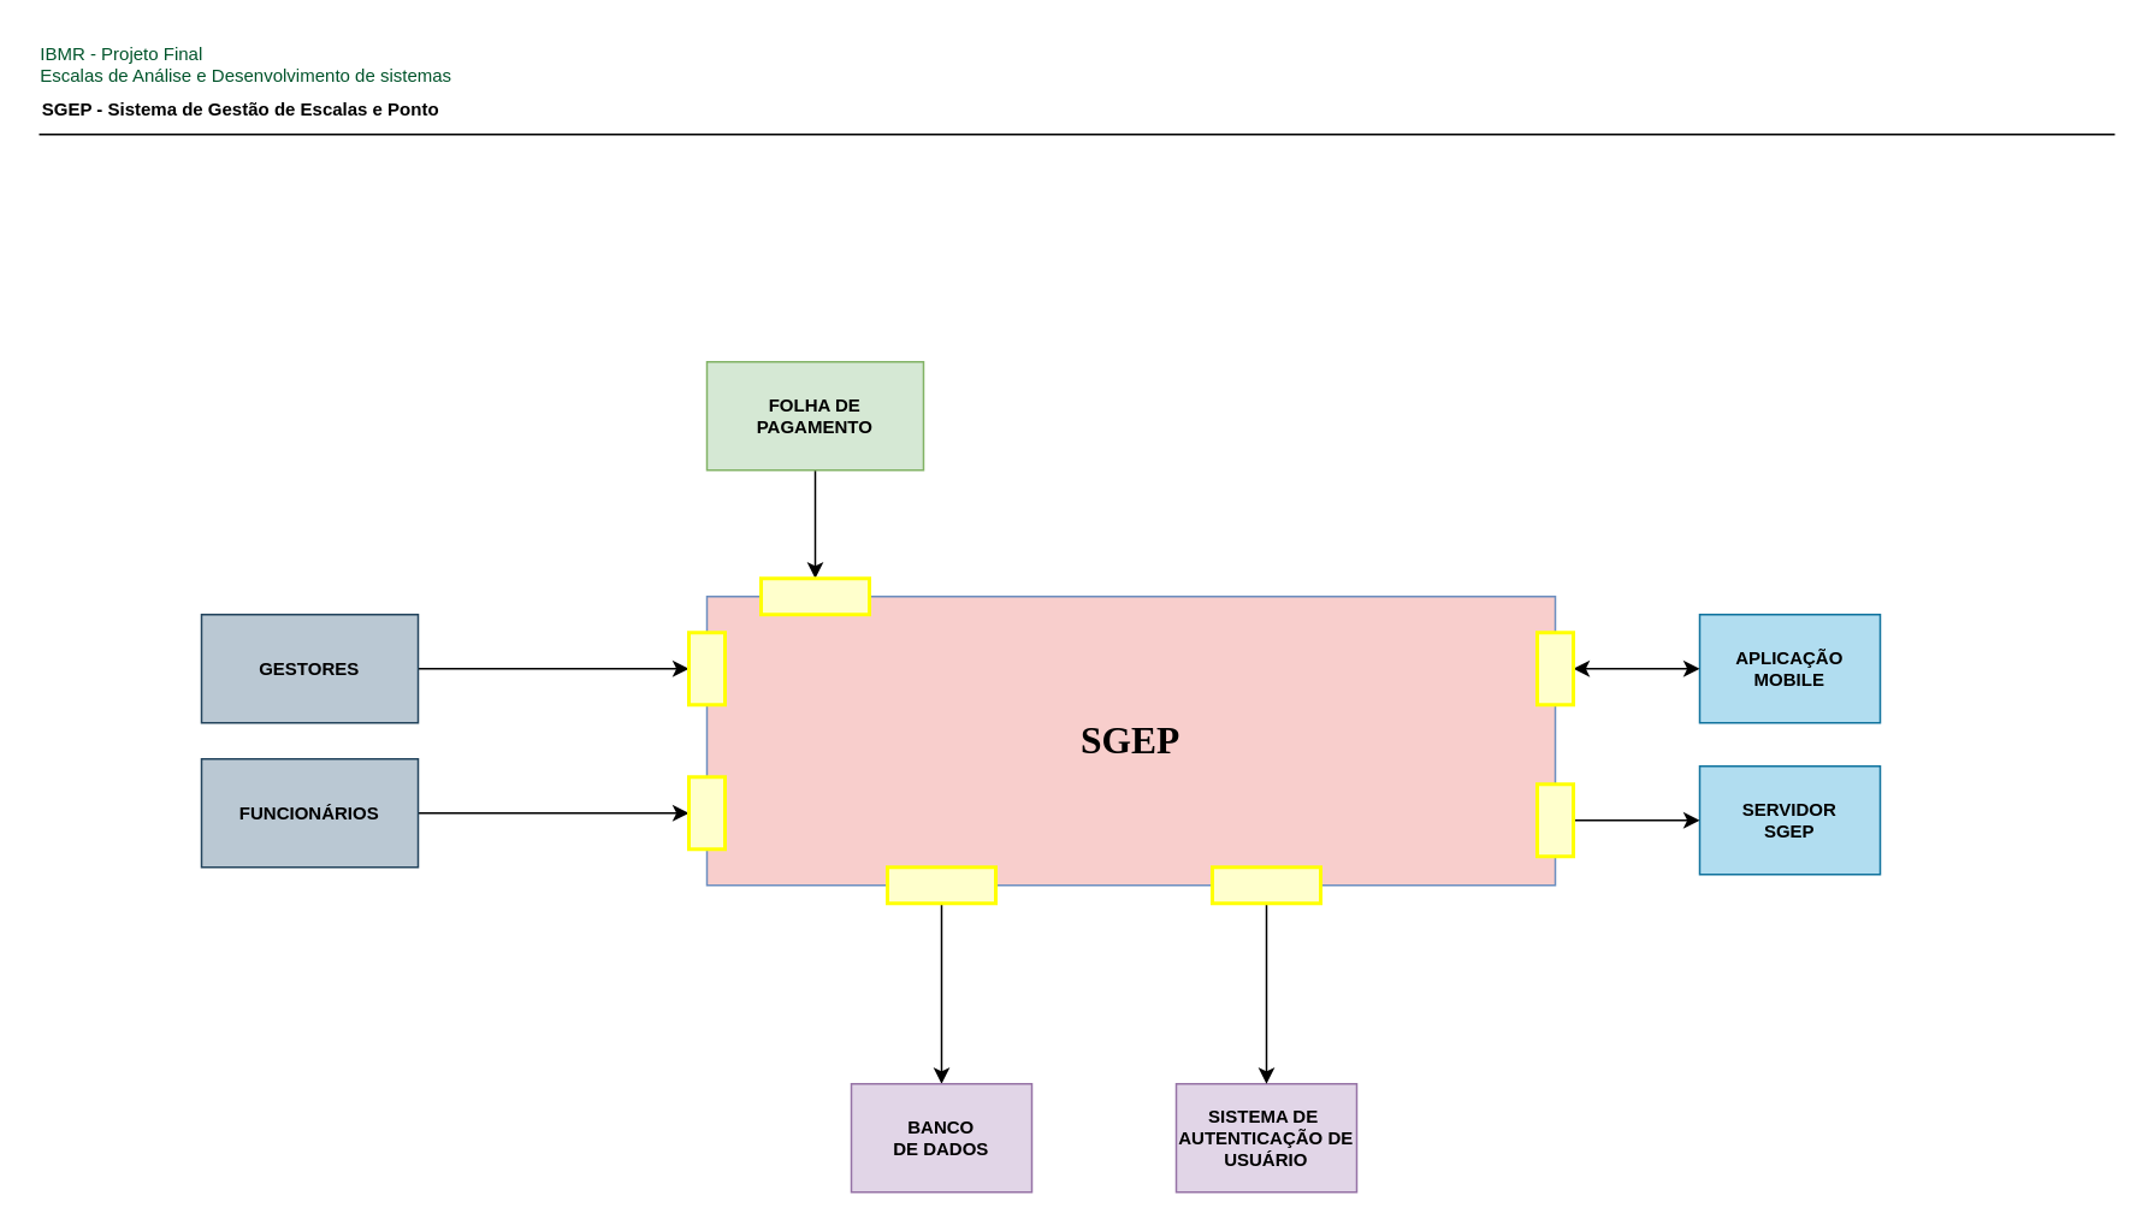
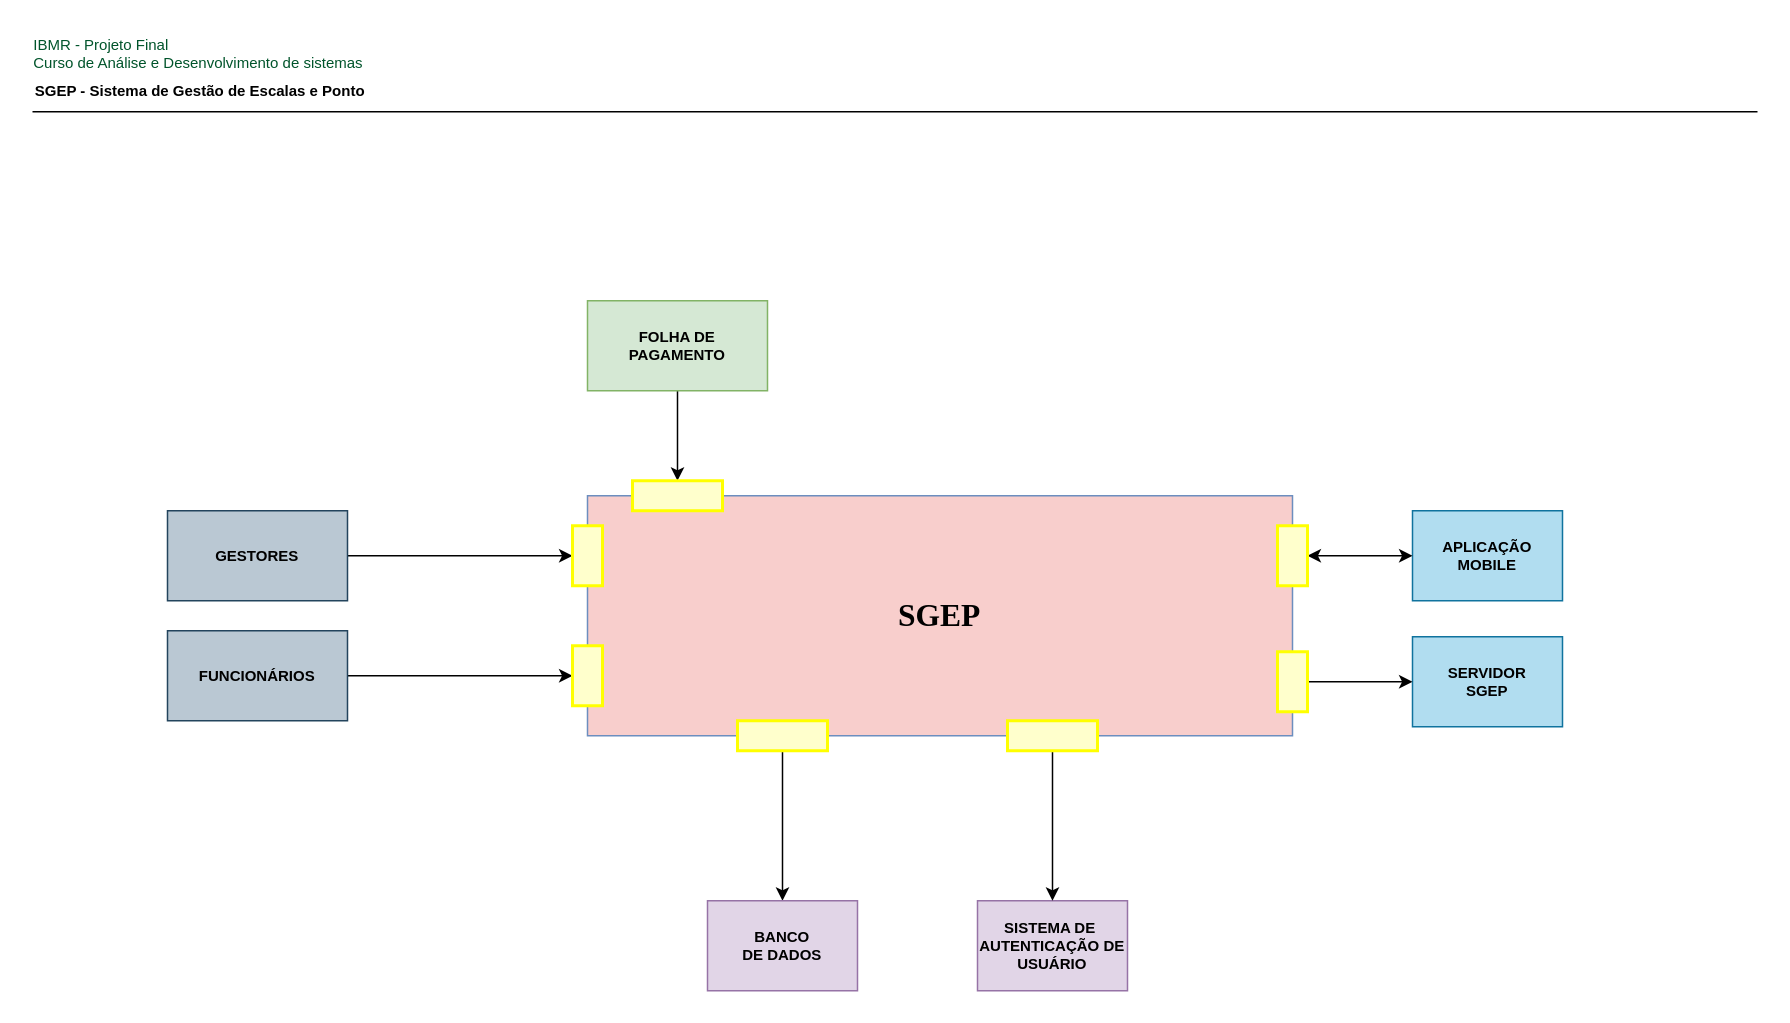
- <mxCell id="4" value="IBMR - Projeto Final&lt;br&gt;Escalas de Análise e Desenvolvimento de sistemas" style="text;html=1;align=left;verticalAlign=middle;resizable=0;points=[];autosize=1;fontSize=10;fontFamily=Helvetica;fontStyle=0;fontColor=#00542B;" parent="1" vertex="1"><mxGeometry x="20" width="240" height="30" as="geometry" y="20" /></mxCell>
+ <mxCell id="4" value="IBMR - Projeto Final&lt;br&gt;Curso de Análise e Desenvolvimento de sistemas" style="text;html=1;align=left;verticalAlign=middle;resizable=0;points=[];autosize=1;fontSize=10;fontFamily=Helvetica;fontStyle=0;fontColor=#00542B;" parent="1" vertex="1"><mxGeometry x="20" width="240" height="30" as="geometry" y="20" /></mxCell>
